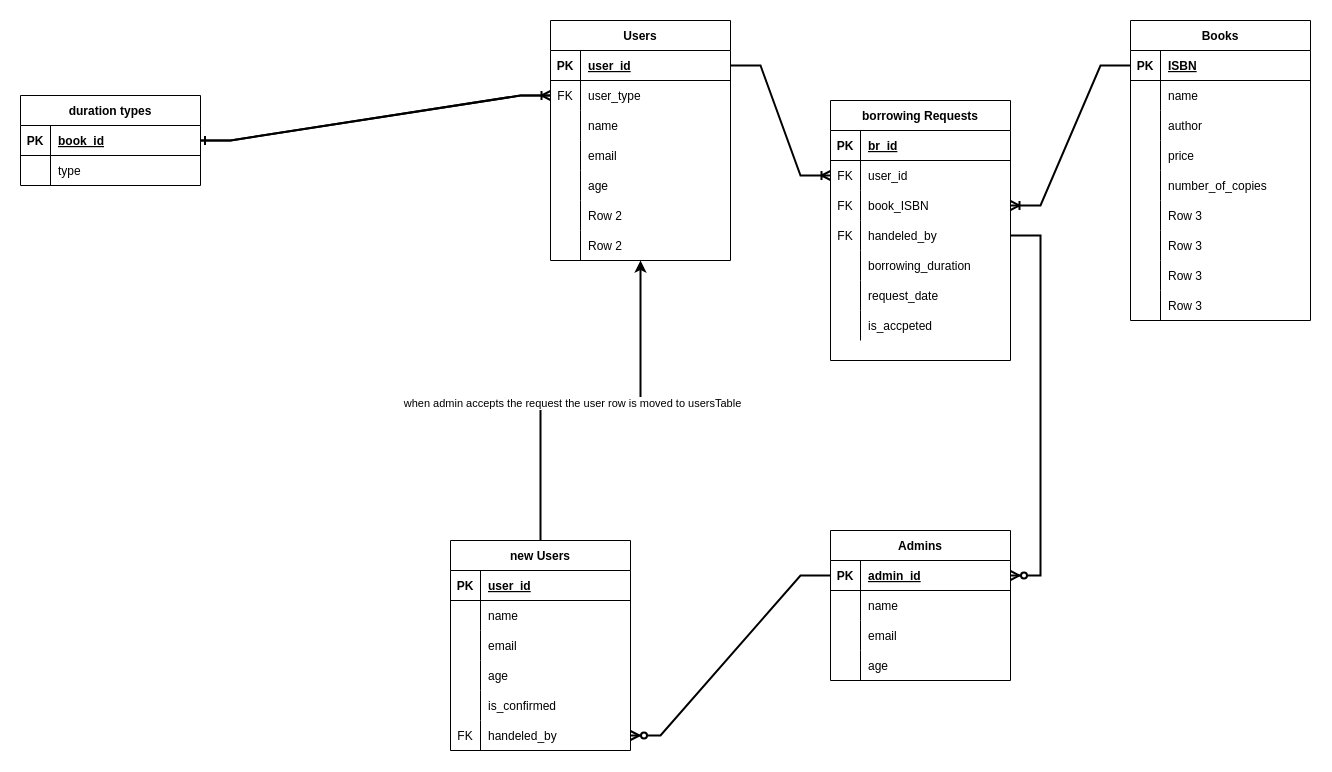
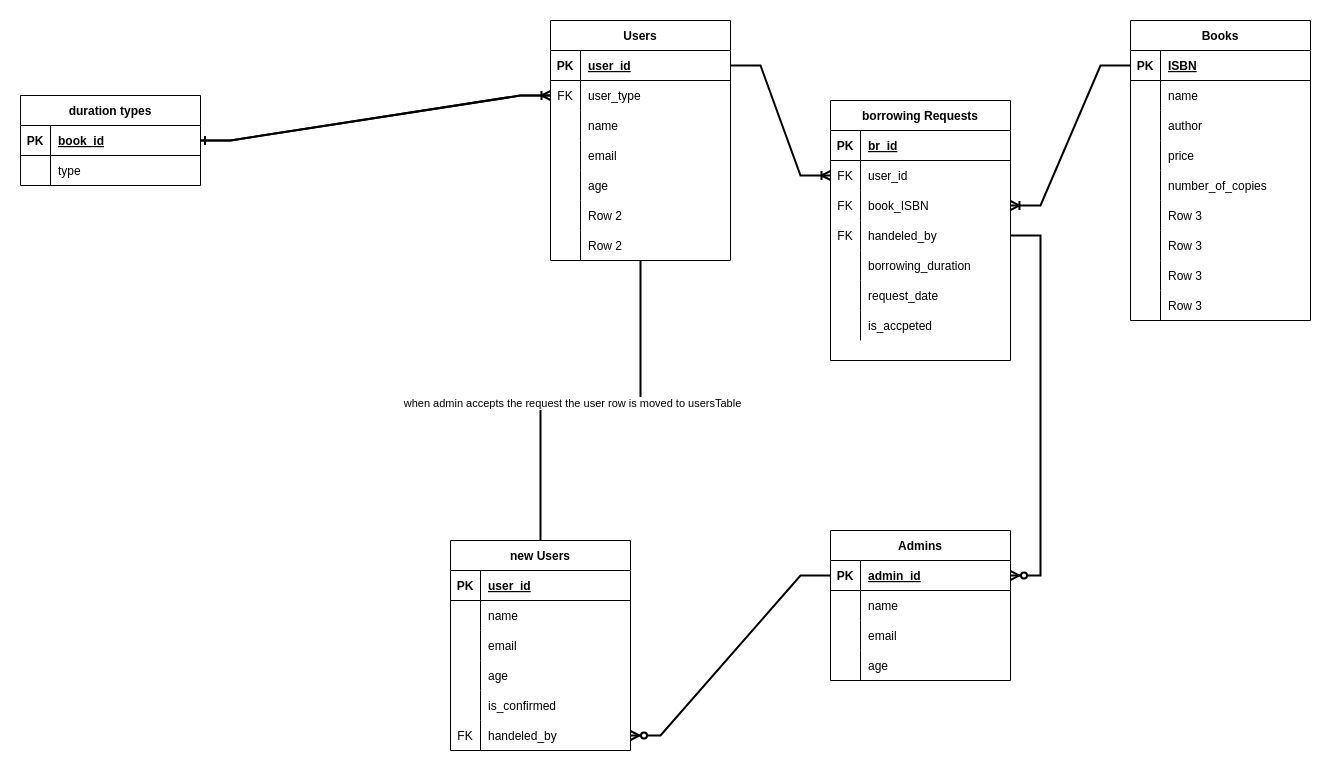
- <mxCell id="52" style="edgeStyle=orthogonalEdgeStyle;rounded=0;orthogonalLoop=1;jettySize=auto;html=1;strokeWidth=2;" parent="1" source="54" target="2" edge="1"><mxGeometry relative="1" as="geometry" /></mxCell>
+ <mxCell id="52" style="edgeStyle=orthogonalEdgeStyle;rounded=0;orthogonalLoop=1;jettySize=auto;html=1;strokeWidth=2;endArrow=none;" parent="1" source="54" target="2" edge="1"><mxGeometry relative="1" as="geometry" /></mxCell>
